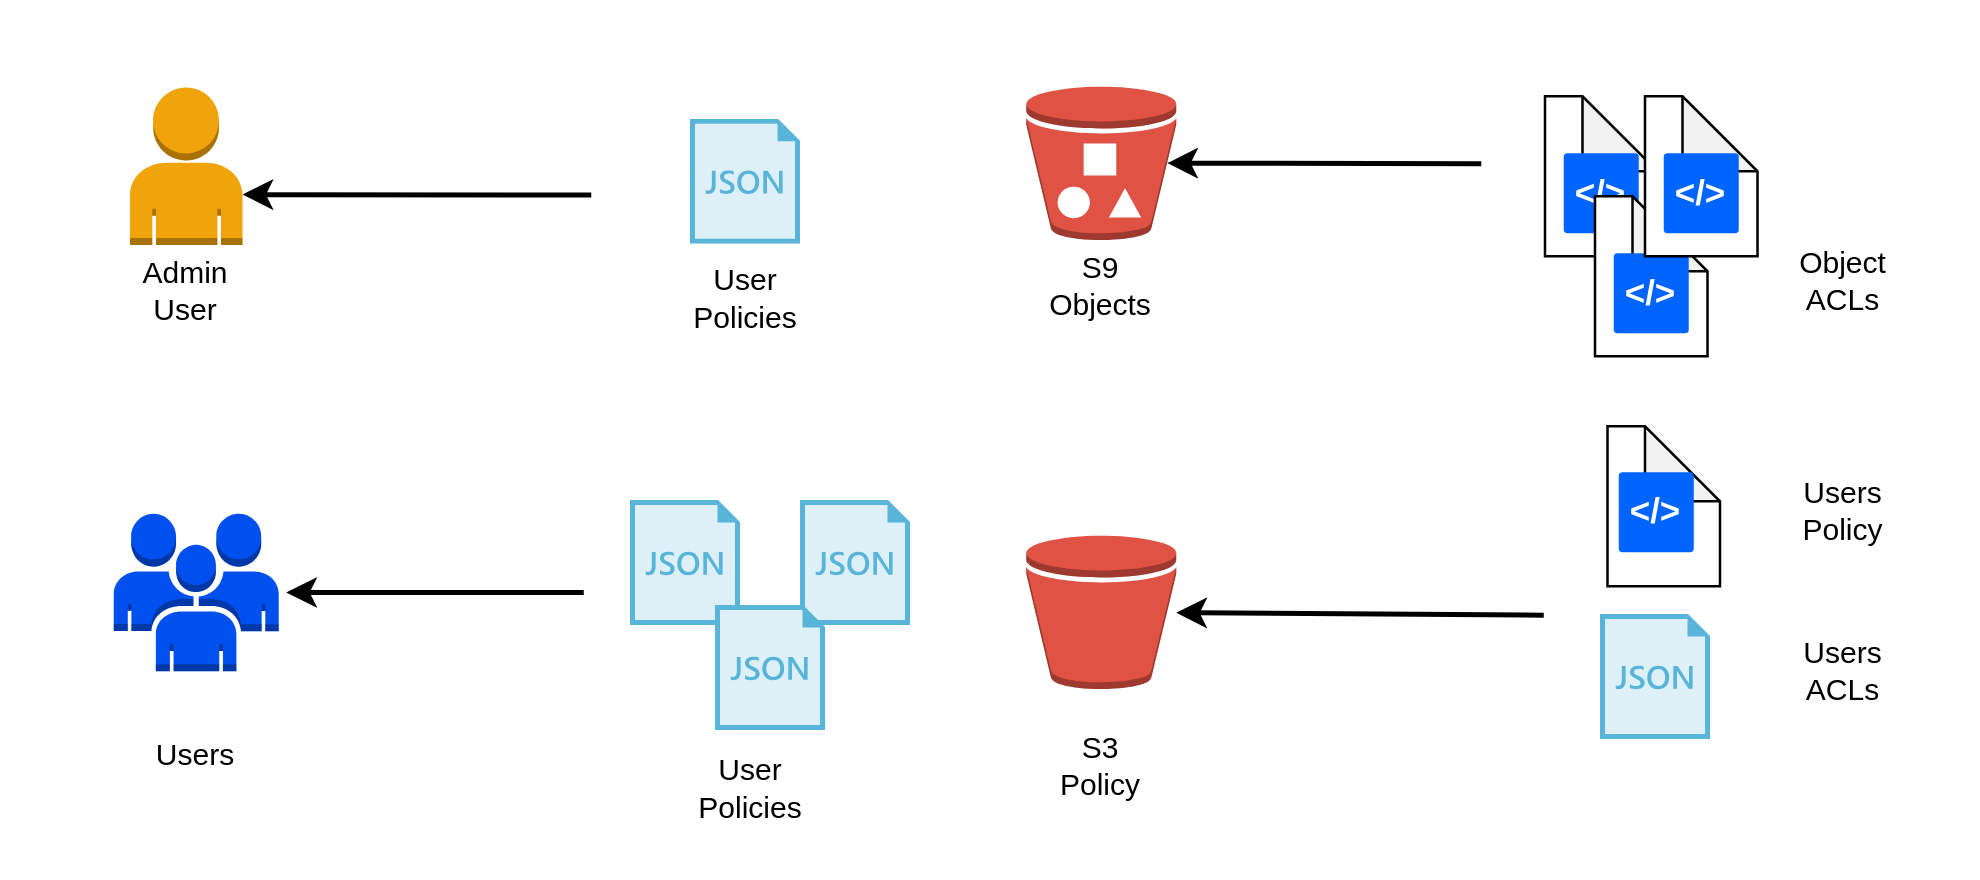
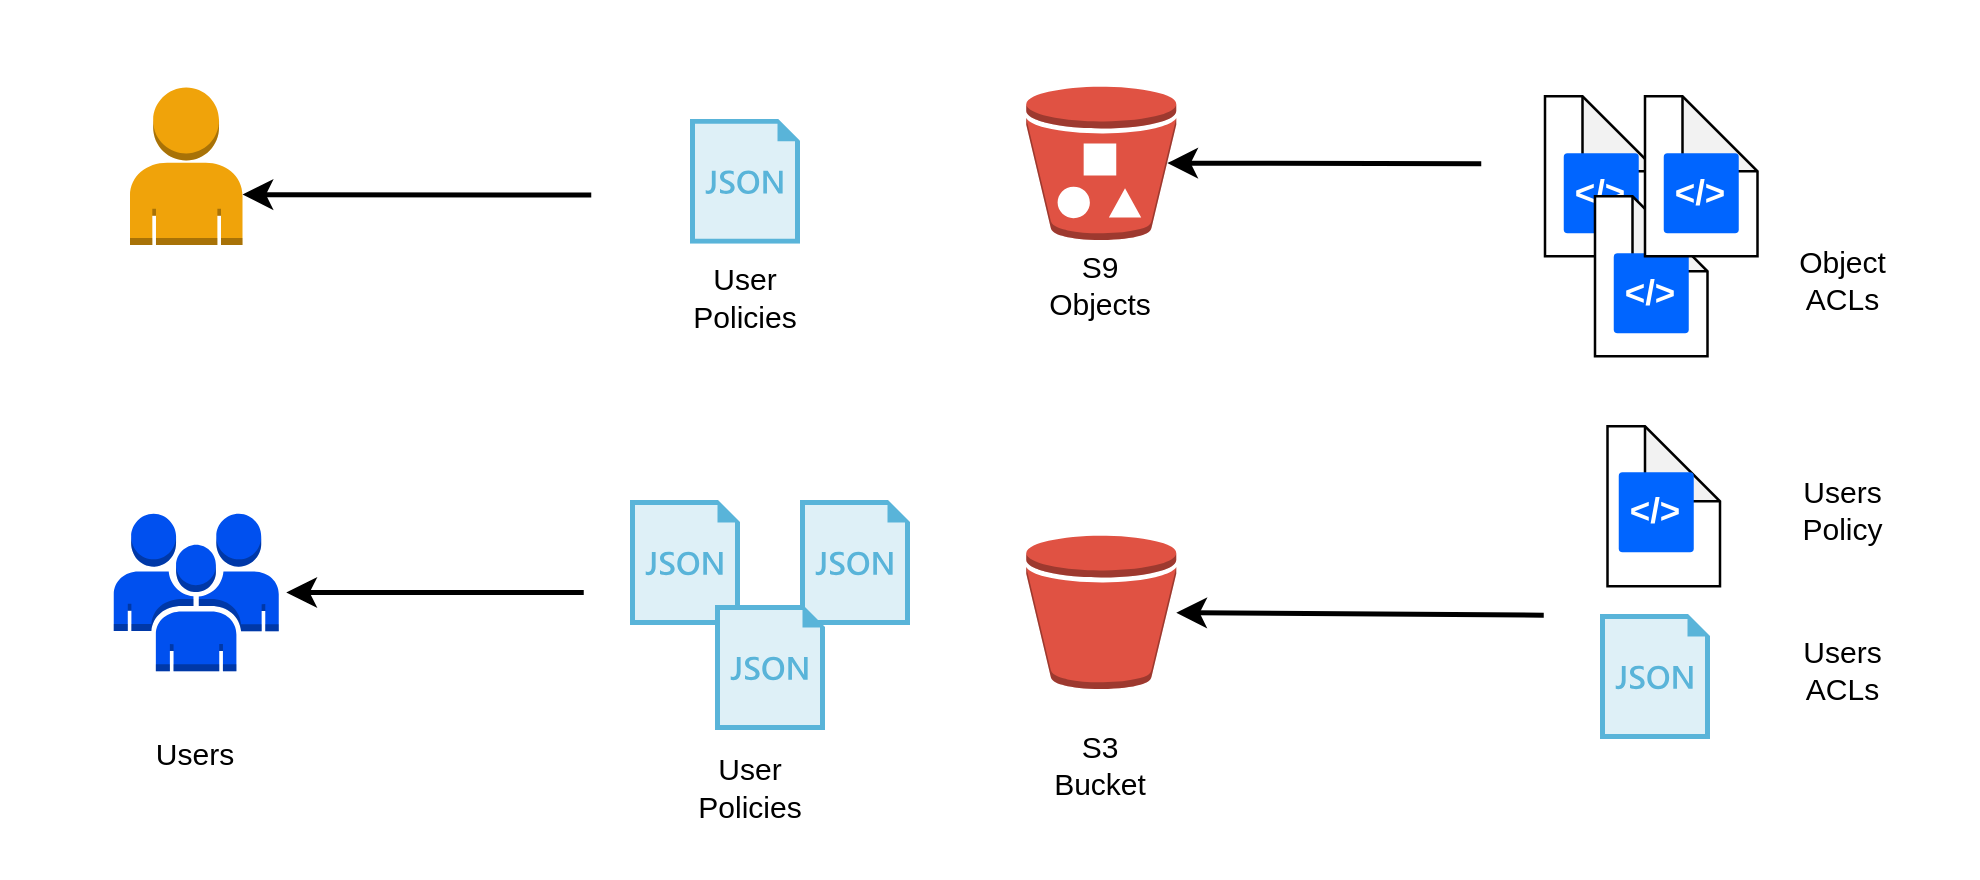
- <mxCell id="9" value="Admin User" style="text;html=1;strokeColor=none;fillColor=none;align=center;verticalAlign=middle;whiteSpace=wrap;rounded=0;" parent="1" vertex="1"><mxGeometry x="54" y="106" width="40" height="20" as="geometry" /></mxCell>
- <mxCell id="32" value="S3 Policy" style="text;html=1;strokeColor=none;fillColor=none;align=center;verticalAlign=middle;whiteSpace=wrap;rounded=0;" parent="1" vertex="1"><mxGeometry x="420" y="295.6" width="40" height="20" as="geometry" /></mxCell>
+ <mxCell id="32" value="S3 Bucket" style="text;html=1;strokeColor=none;fillColor=none;align=center;verticalAlign=middle;whiteSpace=wrap;rounded=0;" parent="1" vertex="1"><mxGeometry x="420" y="295.6" width="40" height="20" as="geometry" /></mxCell>
